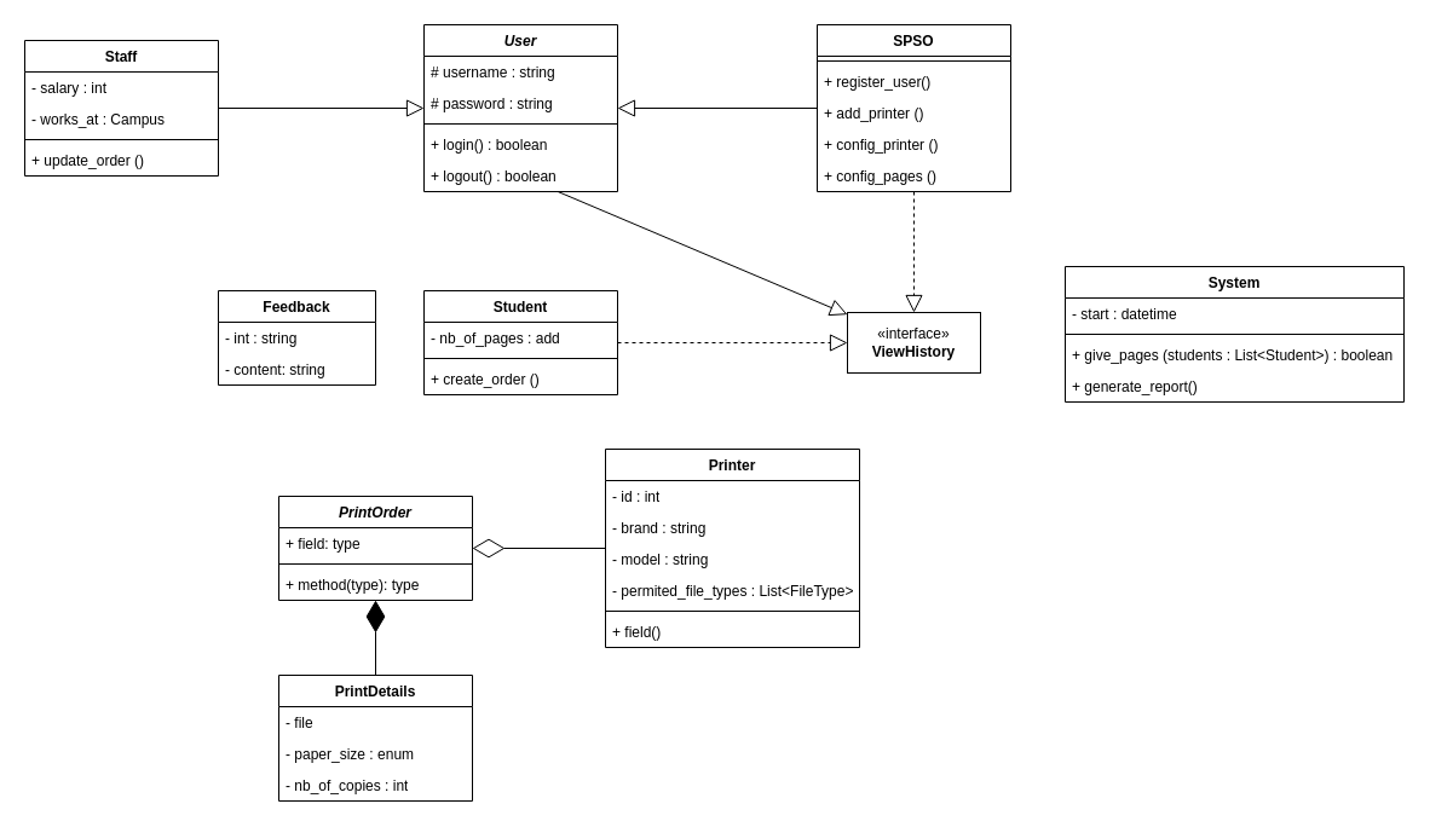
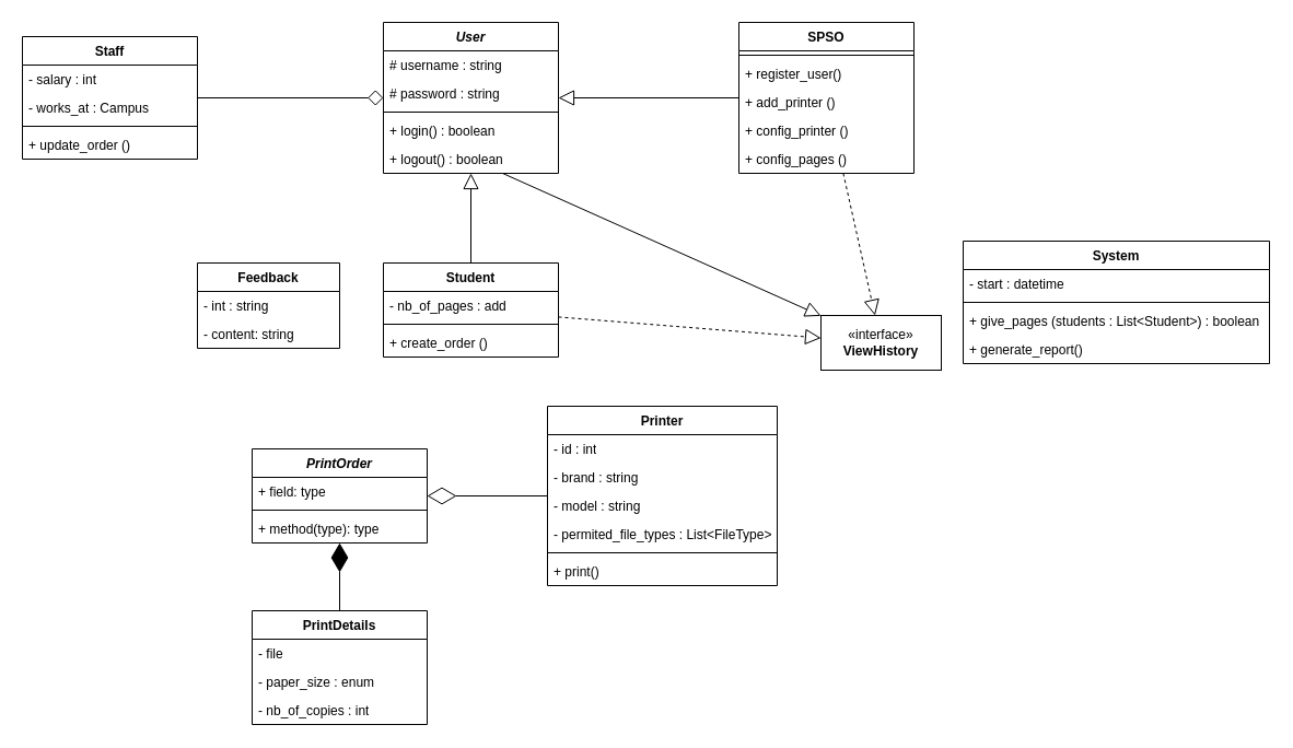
- <mxCell id="42" value="" style="edgeStyle=none;html=1;endSize=12;endArrow=block;endFill=0;rounded=0;" edge="1" parent="1" source="13" target="2"><mxGeometry width="160" relative="1" as="geometry"><mxPoint x="610" y="560" as="sourcePoint" /><mxPoint x="770" y="560" as="targetPoint" /></mxGeometry></mxCell>
+ <mxCell id="42" value="" style="edgeStyle=none;html=1;endSize=12;endArrow=diamond;endFill=0;rounded=0;" edge="1" parent="1" source="13" target="2"><mxGeometry width="160" relative="1" as="geometry"><mxPoint x="610" y="560" as="sourcePoint" /><mxPoint x="770" y="560" as="targetPoint" /></mxGeometry></mxCell>
+ <mxCell id="44" value="" style="edgeStyle=none;html=1;endSize=12;endArrow=block;endFill=0;rounded=0;" edge="1" parent="1" source="9" target="8"><mxGeometry width="160" relative="1" as="geometry"><mxPoint x="420" y="240" as="sourcePoint" /><mxPoint x="420" y="212" as="targetPoint" /></mxGeometry></mxCell>
- <mxCell id="47" value="«interface»&lt;br&gt;&lt;b&gt;ViewHistory&lt;/b&gt;" style="html=1;whiteSpace=wrap;" vertex="1" parent="1"><mxGeometry x="700" y="258" width="110" height="50" as="geometry" /></mxCell>
+ <mxCell id="47" value="«interface»&lt;br&gt;&lt;b&gt;ViewHistory&lt;/b&gt;" style="html=1;whiteSpace=wrap;" vertex="1" parent="1"><mxGeometry x="750" y="288" width="110" height="50" as="geometry" /></mxCell>
- <mxCell id="34" value="+ field()" style="text;strokeColor=none;fillColor=none;align=left;verticalAlign=top;spacingLeft=4;spacingRight=4;overflow=hidden;rotatable=0;points=[[0,0.5],[1,0.5]];portConstraint=eastwest;whiteSpace=wrap;html=1;" vertex="1" parent="28"><mxGeometry y="138" width="210" height="26" as="geometry" /></mxCell>
+ <mxCell id="34" value="+ print()" style="text;strokeColor=none;fillColor=none;align=left;verticalAlign=top;spacingLeft=4;spacingRight=4;overflow=hidden;rotatable=0;points=[[0,0.5],[1,0.5]];portConstraint=eastwest;whiteSpace=wrap;html=1;" vertex="1" parent="28"><mxGeometry y="138" width="210" height="26" as="geometry" /></mxCell>
